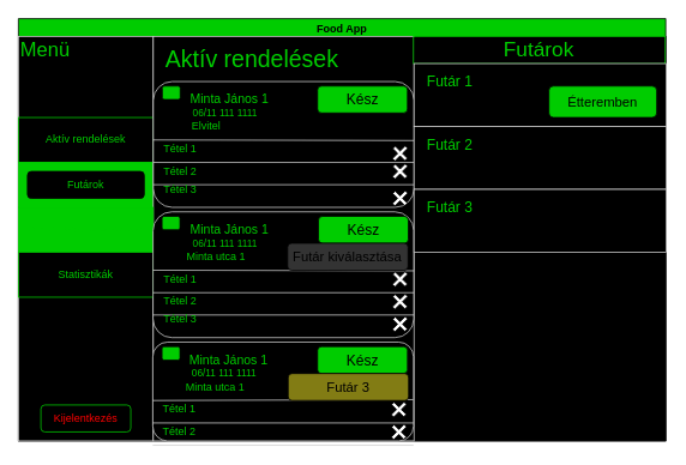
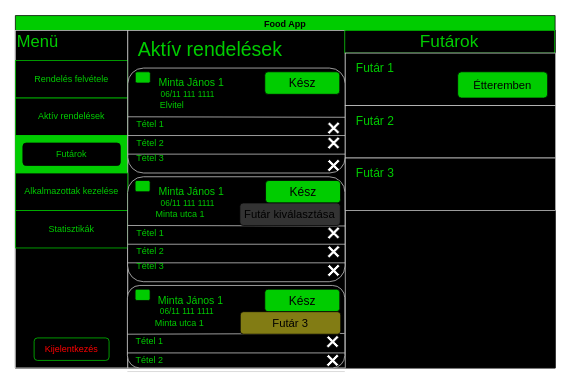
+ <mxCell id="5" value="&lt;font color=&quot;#00cc00&quot;&gt;Rendelés felvétele&lt;/font&gt;" style="rounded=0;whiteSpace=wrap;html=1;fillColor=#000000;strokeColor=#00CC00;" vertex="1" parent="1"><mxGeometry y="80" width="150" height="50" as="geometry" x="20" /></mxCell>
- <mxCell id="13" value="&lt;div&gt;&lt;font color=&quot;#00cc00&quot;&gt;Alkalmazottak kezelése&lt;br&gt;&lt;/font&gt;&lt;/div&gt;" style="rounded=0;whiteSpace=wrap;html=1;fillColor=#00cc00;strokeColor=#00CC00;" vertex="1" parent="1"><mxGeometry y="230" width="150" height="50" as="geometry" x="20" /></mxCell>
+ <mxCell id="13" value="&lt;div&gt;&lt;font color=&quot;#00cc00&quot;&gt;Alkalmazottak kezelése&lt;br&gt;&lt;/font&gt;&lt;/div&gt;" style="rounded=0;whiteSpace=wrap;html=1;fillColor=#000000;strokeColor=#00CC00;" vertex="1" parent="1"><mxGeometry y="230" width="150" height="50" as="geometry" x="20" /></mxCell>
